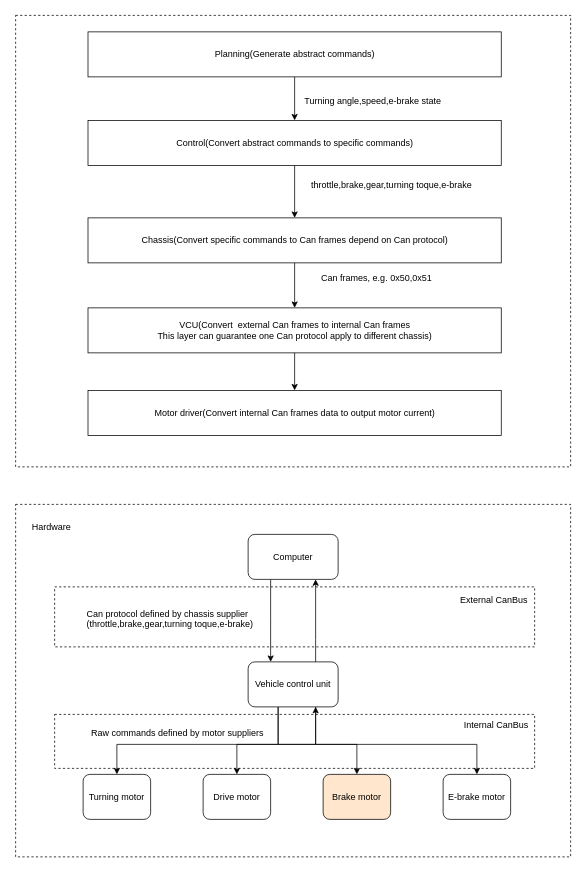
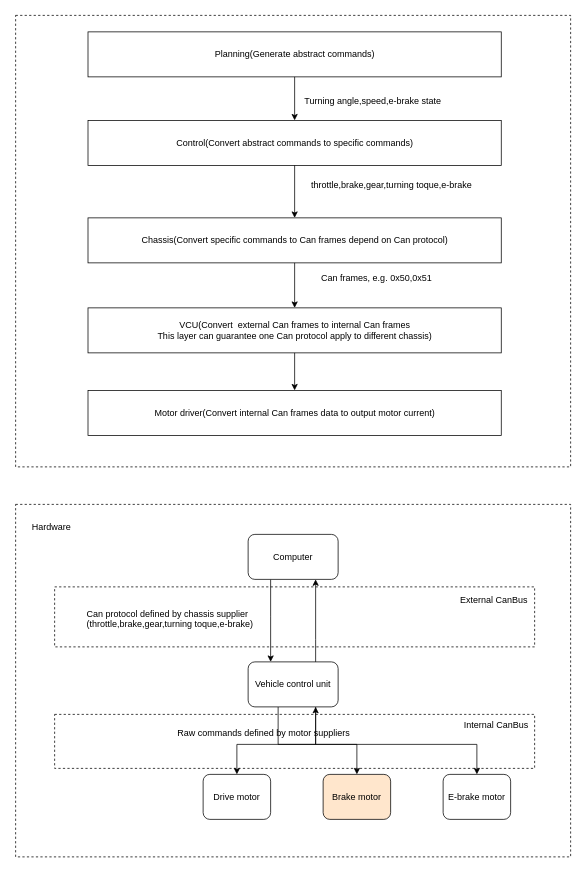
- <mxCell id="18" value="Raw commands defined by motor suppliers" style="text;html=1;resizable=0;points=[];autosize=1;align=left;verticalAlign=top;spacingTop=-4;" vertex="1" parent="1"><mxGeometry x="119" y="967" width="250" height="20" as="geometry" /></mxCell>
+ <mxCell id="18" value="Raw commands defined by motor suppliers" style="text;html=1;resizable=0;points=[];autosize=1;align=left;verticalAlign=top;spacingTop=-4;" vertex="1" parent="1"><mxGeometry x="234" y="967" width="250" height="20" as="geometry" /></mxCell>
- <mxCell id="8" style="edgeStyle=orthogonalEdgeStyle;rounded=0;orthogonalLoop=1;jettySize=auto;html=1;entryX=0.5;entryY=0;entryDx=0;entryDy=0;" edge="1" parent="1" source="13" target="4"><mxGeometry relative="1" as="geometry"><Array as="points"><mxPoint x="370" y="992" /><mxPoint x="155" y="992" /></Array></mxGeometry></mxCell>
- <mxCell id="4" value="Turning motor" style="rounded=1;whiteSpace=wrap;html=1;" vertex="1" parent="1"><mxGeometry x="110" y="1032" width="90" height="60" as="geometry" /></mxCell>
